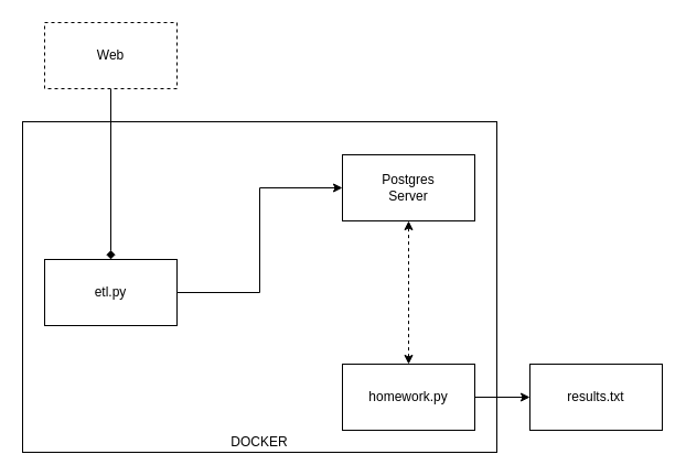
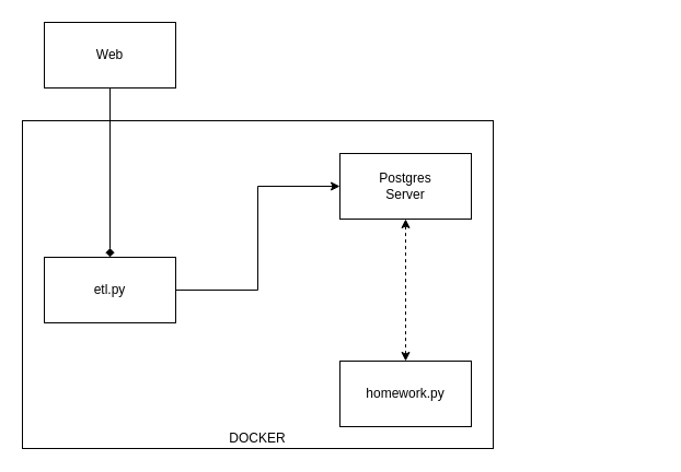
- <mxCell id="10" value="Web" style="rounded=0;whiteSpace=wrap;html=1;dashed=1;" vertex="1" parent="1"><mxGeometry x="40" y="20" width="120" height="60" as="geometry" /></mxCell>
+ <mxCell id="10" value="Web" style="rounded=0;whiteSpace=wrap;html=1;" vertex="1" parent="1"><mxGeometry x="40" y="20" width="120" height="60" as="geometry" /></mxCell>
- <mxCell id="7" style="edgeStyle=orthogonalEdgeStyle;rounded=0;orthogonalLoop=1;jettySize=auto;html=1;entryX=0;entryY=0.5;entryDx=0;entryDy=0;" edge="1" parent="1" source="8" target="11"><mxGeometry relative="1" as="geometry" /></mxCell>
- <mxCell id="11" value="results.txt" style="rounded=0;whiteSpace=wrap;html=1;" vertex="1" parent="1"><mxGeometry x="480" y="330" width="120" height="60" as="geometry" /></mxCell>
